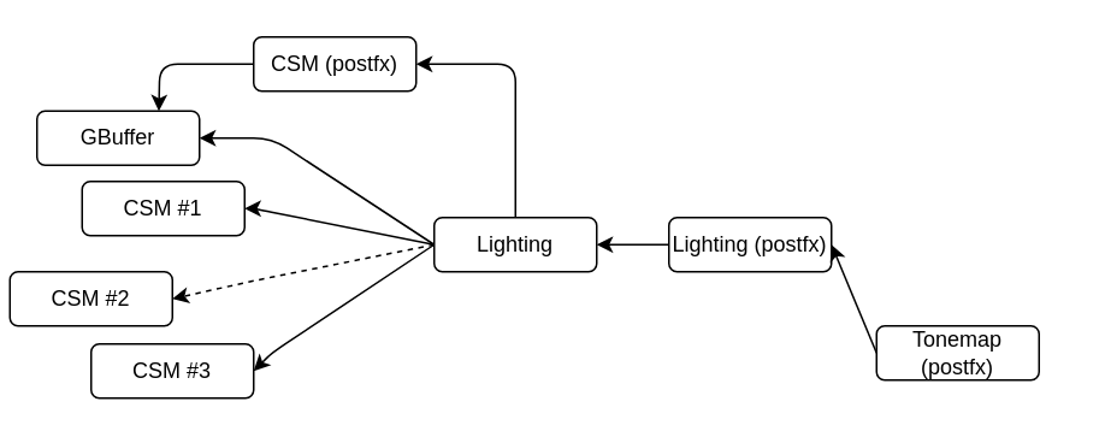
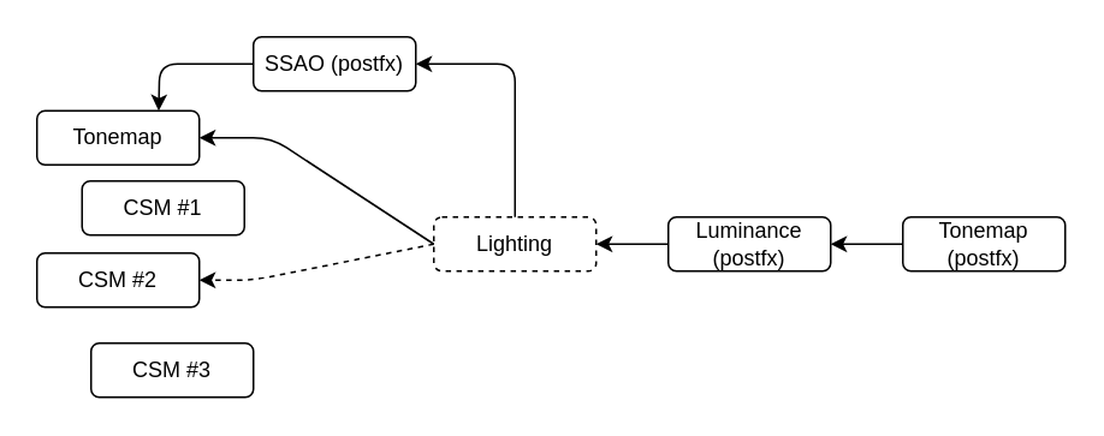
- <mxCell id="8" value="CSM (postfx)" style="rounded=1;whiteSpace=wrap;html=1;" vertex="1" parent="1"><mxGeometry x="140" y="20" width="90" height="30" as="geometry" /></mxCell>
+ <mxCell id="8" value="SSAO (postfx)" style="rounded=1;whiteSpace=wrap;html=1;" vertex="1" parent="1"><mxGeometry x="140" y="20" width="90" height="30" as="geometry" /></mxCell>
- <mxCell id="2" value="GBuffer" style="rounded=1;whiteSpace=wrap;html=1;" vertex="1" parent="1"><mxGeometry x="20" y="61" width="90" height="30" as="geometry" /></mxCell>
+ <mxCell id="2" value="Tonemap" style="rounded=1;whiteSpace=wrap;html=1;" vertex="1" parent="1"><mxGeometry x="20" y="61" width="90" height="30" as="geometry" /></mxCell>
- <mxCell id="10" value="" style="endArrow=classic;html=1;exitX=0;exitY=0.5;exitDx=0;exitDy=0;entryX=1;entryY=0.5;entryDx=0;entryDy=0;" edge="1" parent="1" source="6" target="3"><mxGeometry width="50" height="50" relative="1" as="geometry"><mxPoint x="310" y="340" as="sourcePoint" /><mxPoint x="360" y="290" as="targetPoint" /><Array as="points"><mxPoint x="140" y="115" /></Array></mxGeometry></mxCell>
- <mxCell id="6" value="Lighting" style="rounded=1;whiteSpace=wrap;html=1;" vertex="1" parent="1"><mxGeometry x="240" y="120" width="90" height="30" as="geometry" /></mxCell>
+ <mxCell id="6" value="Lighting" style="rounded=1;whiteSpace=wrap;html=1;dashed=1;" vertex="1" parent="1"><mxGeometry x="240" y="120" width="90" height="30" as="geometry" /></mxCell>
- <mxCell id="7" value="Lighting (postfx)" style="rounded=1;whiteSpace=wrap;html=1;" vertex="1" parent="1"><mxGeometry x="370" y="120" width="90" height="30" as="geometry" /></mxCell>
+ <mxCell id="7" value="Luminance (postfx)" style="rounded=1;whiteSpace=wrap;html=1;" vertex="1" parent="1"><mxGeometry x="370" y="120" width="90" height="30" as="geometry" /></mxCell>
- <mxCell id="4" value="CSM #2&lt;br&gt;" style="rounded=1;whiteSpace=wrap;html=1;" vertex="1" parent="1"><mxGeometry x="5" y="150" width="90" height="30" as="geometry" /></mxCell>
+ <mxCell id="4" value="CSM #2&lt;br&gt;" style="rounded=1;whiteSpace=wrap;html=1;" vertex="1" parent="1"><mxGeometry x="20" y="140" width="90" height="30" as="geometry" /></mxCell>
- <mxCell id="12" value="" style="endArrow=classic;html=1;exitX=0;exitY=0.5;exitDx=0;exitDy=0;entryX=1;entryY=0.5;entryDx=0;entryDy=0;" edge="1" parent="1" source="6" target="5"><mxGeometry width="50" height="50" relative="1" as="geometry"><mxPoint x="310" y="340" as="sourcePoint" /><mxPoint x="360" y="290" as="targetPoint" /><Array as="points"><mxPoint x="150" y="195" /></Array></mxGeometry></mxCell>
- <mxCell id="17" value="Tonemap (postfx)" style="rounded=1;whiteSpace=wrap;html=1;" vertex="1" parent="1"><mxGeometry x="485" y="180" width="90" height="30" as="geometry" /></mxCell>
+ <mxCell id="17" value="Tonemap (postfx)" style="rounded=1;whiteSpace=wrap;html=1;" vertex="1" parent="1"><mxGeometry x="500" y="120" width="90" height="30" as="geometry" /></mxCell>
